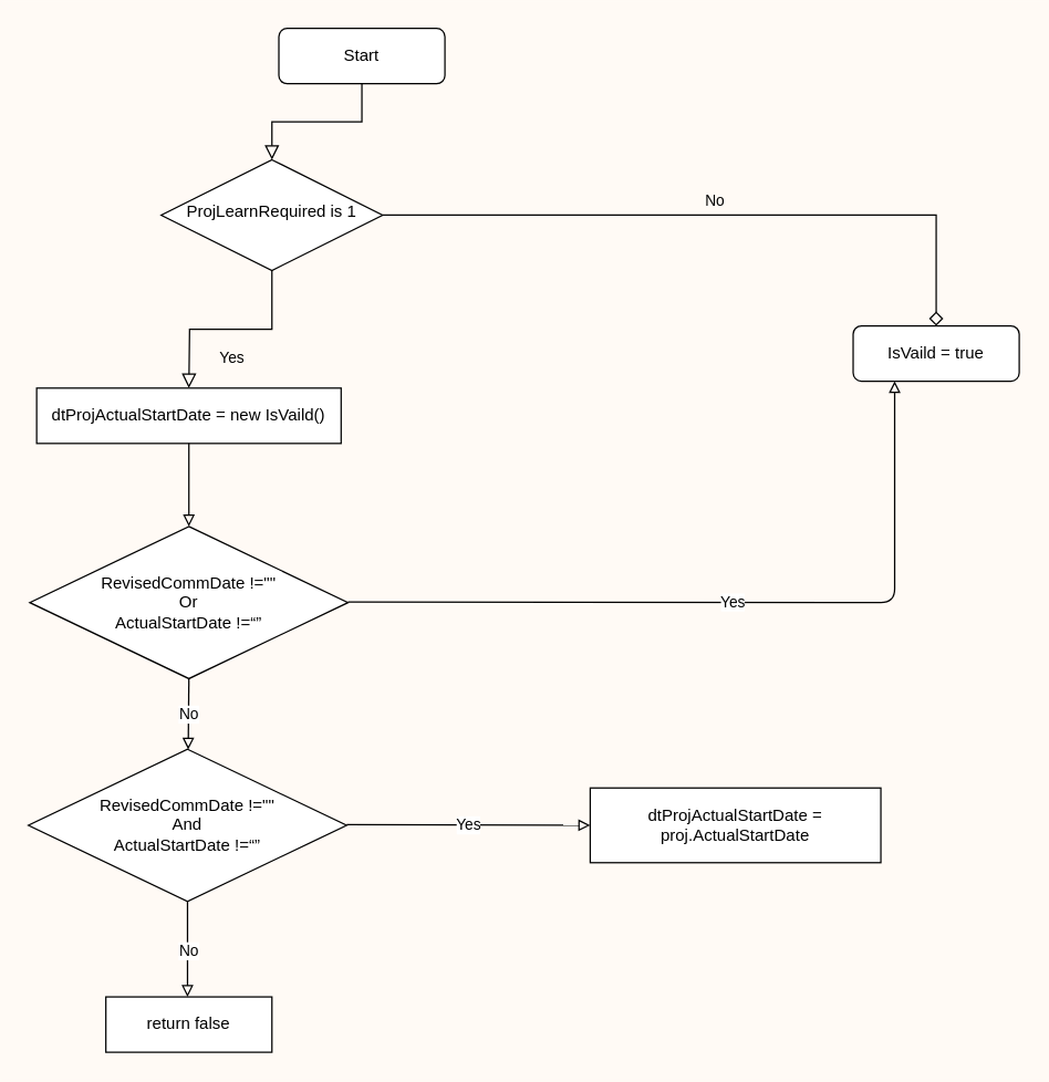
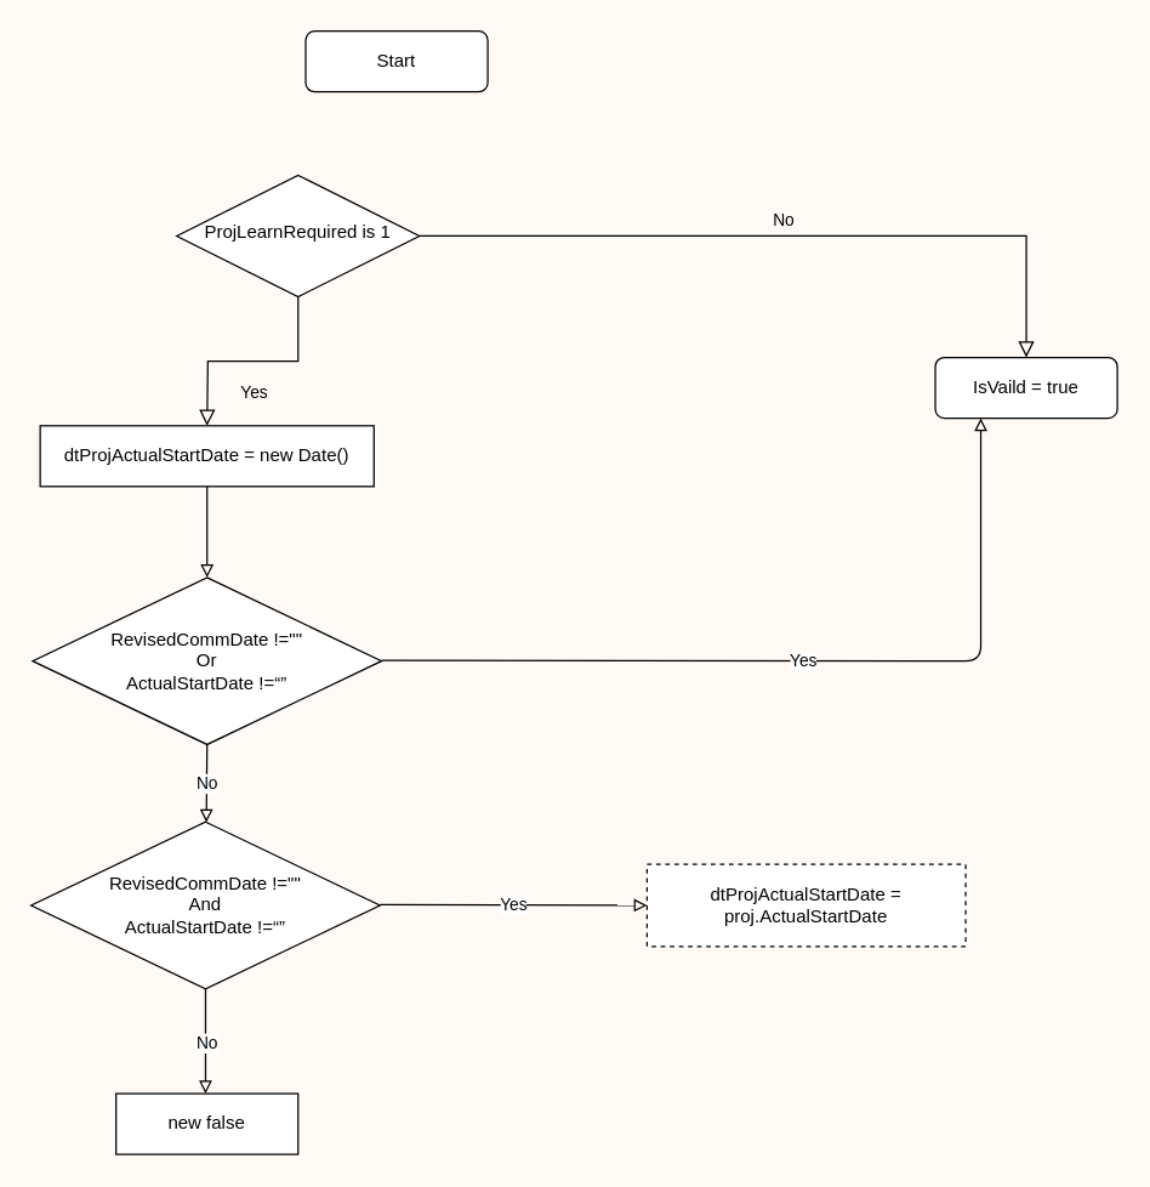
- <mxCell id="2" value="" style="rounded=0;html=1;jettySize=auto;orthogonalLoop=1;fontSize=11;endArrow=block;endFill=0;endSize=8;strokeWidth=1;shadow=0;labelBackgroundColor=none;edgeStyle=orthogonalEdgeStyle;" parent="1" source="3" target="6" edge="1"><mxGeometry relative="1" as="geometry" /></mxCell>
- <mxCell id="5" value="No" style="edgeStyle=orthogonalEdgeStyle;rounded=0;html=1;jettySize=auto;orthogonalLoop=1;fontSize=11;endArrow=diamond;endFill=0;endSize=8;strokeWidth=1;shadow=0;labelBackgroundColor=none;" parent="1" source="6" target="7" edge="1"><mxGeometry y="10" relative="1" as="geometry"><mxPoint as="offset" /></mxGeometry></mxCell>
+ <mxCell id="5" value="No" style="edgeStyle=orthogonalEdgeStyle;rounded=0;html=1;jettySize=auto;orthogonalLoop=1;fontSize=11;endArrow=block;endFill=0;endSize=8;strokeWidth=1;shadow=0;labelBackgroundColor=none;" parent="1" source="6" target="7" edge="1"><mxGeometry y="10" relative="1" as="geometry"><mxPoint as="offset" /></mxGeometry></mxCell>
- <mxCell id="8" value="dtProjActualStartDate = new IsVaild()" style="rounded=0;whiteSpace=wrap;html=1;" vertex="1" parent="1"><mxGeometry x="26" y="280" width="220" height="40" as="geometry" /></mxCell>
+ <mxCell id="8" value="dtProjActualStartDate = new Date()" style="rounded=0;whiteSpace=wrap;html=1;" vertex="1" parent="1"><mxGeometry x="26" y="280" width="220" height="40" as="geometry" /></mxCell>
- <mxCell id="19" value="dtProjActualStartDate = proj.ActualStartDate" style="rounded=0;whiteSpace=wrap;html=1;" vertex="1" parent="1"><mxGeometry x="426" y="569" width="210" height="54" as="geometry" /></mxCell>
+ <mxCell id="19" value="dtProjActualStartDate = proj.ActualStartDate" style="rounded=0;whiteSpace=wrap;html=1;dashed=1;" vertex="1" parent="1"><mxGeometry x="426" y="569" width="210" height="54" as="geometry" /></mxCell>
- <mxCell id="16" value="return false" style="rounded=0;whiteSpace=wrap;html=1;" vertex="1" parent="1"><mxGeometry x="76" y="720" width="120" height="40" as="geometry" /></mxCell>
+ <mxCell id="16" value="new false" style="rounded=0;whiteSpace=wrap;html=1;" vertex="1" parent="1"><mxGeometry x="76" y="720" width="120" height="40" as="geometry" /></mxCell>
